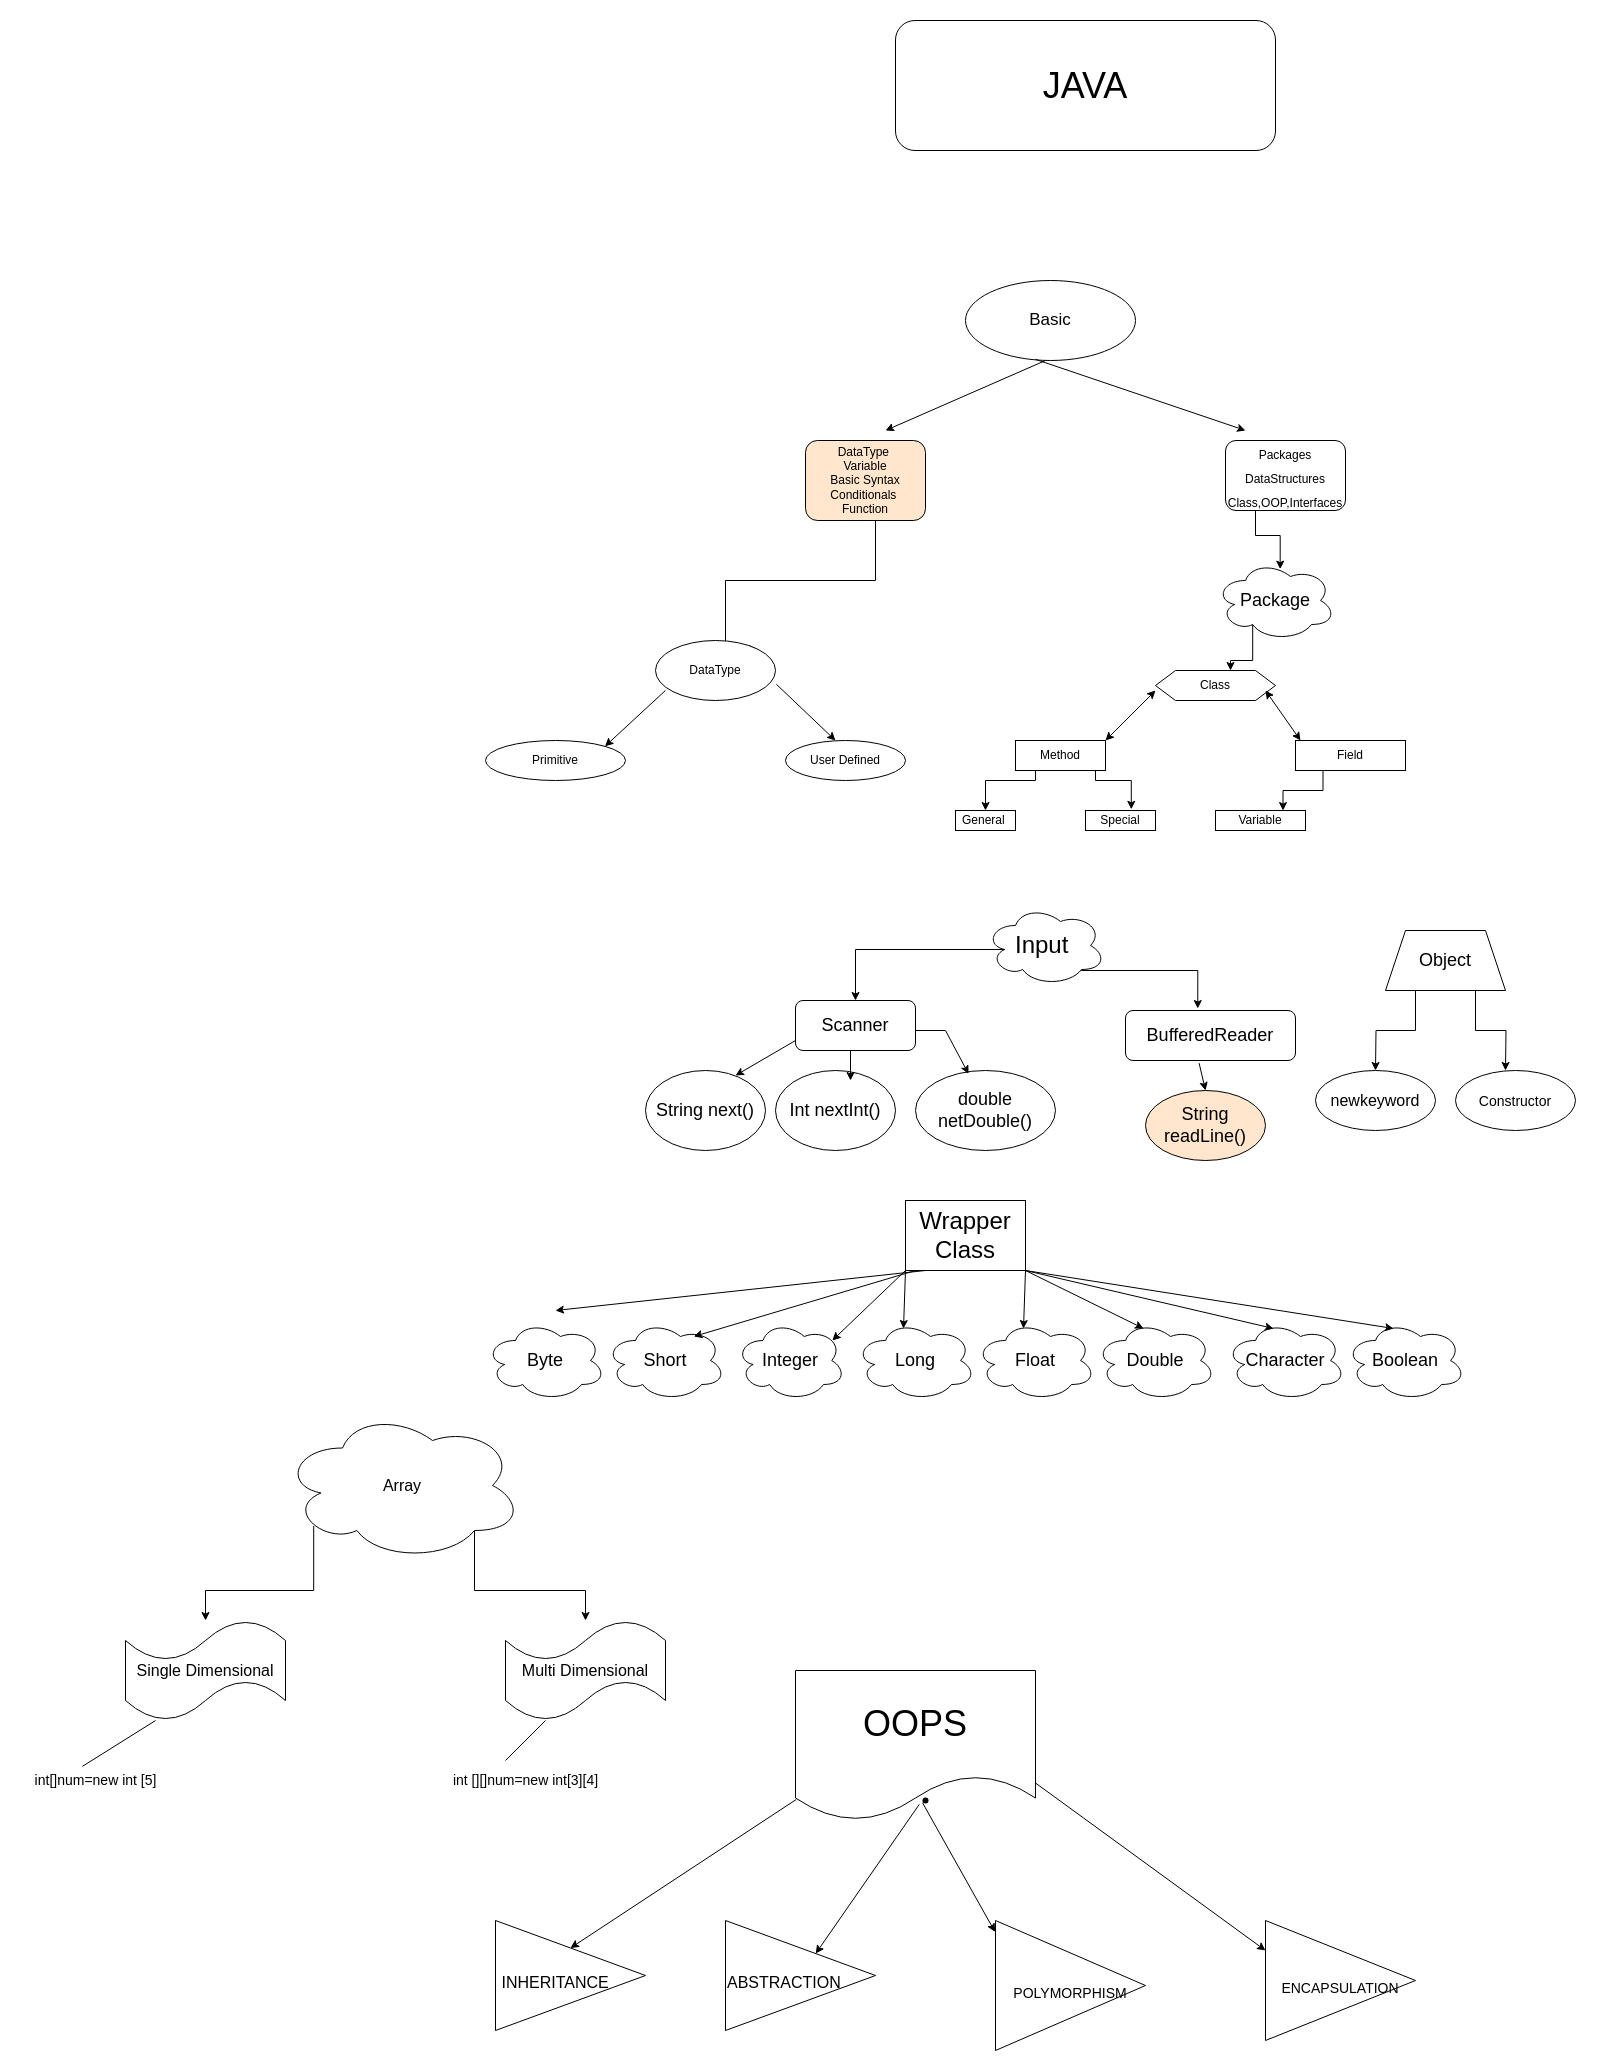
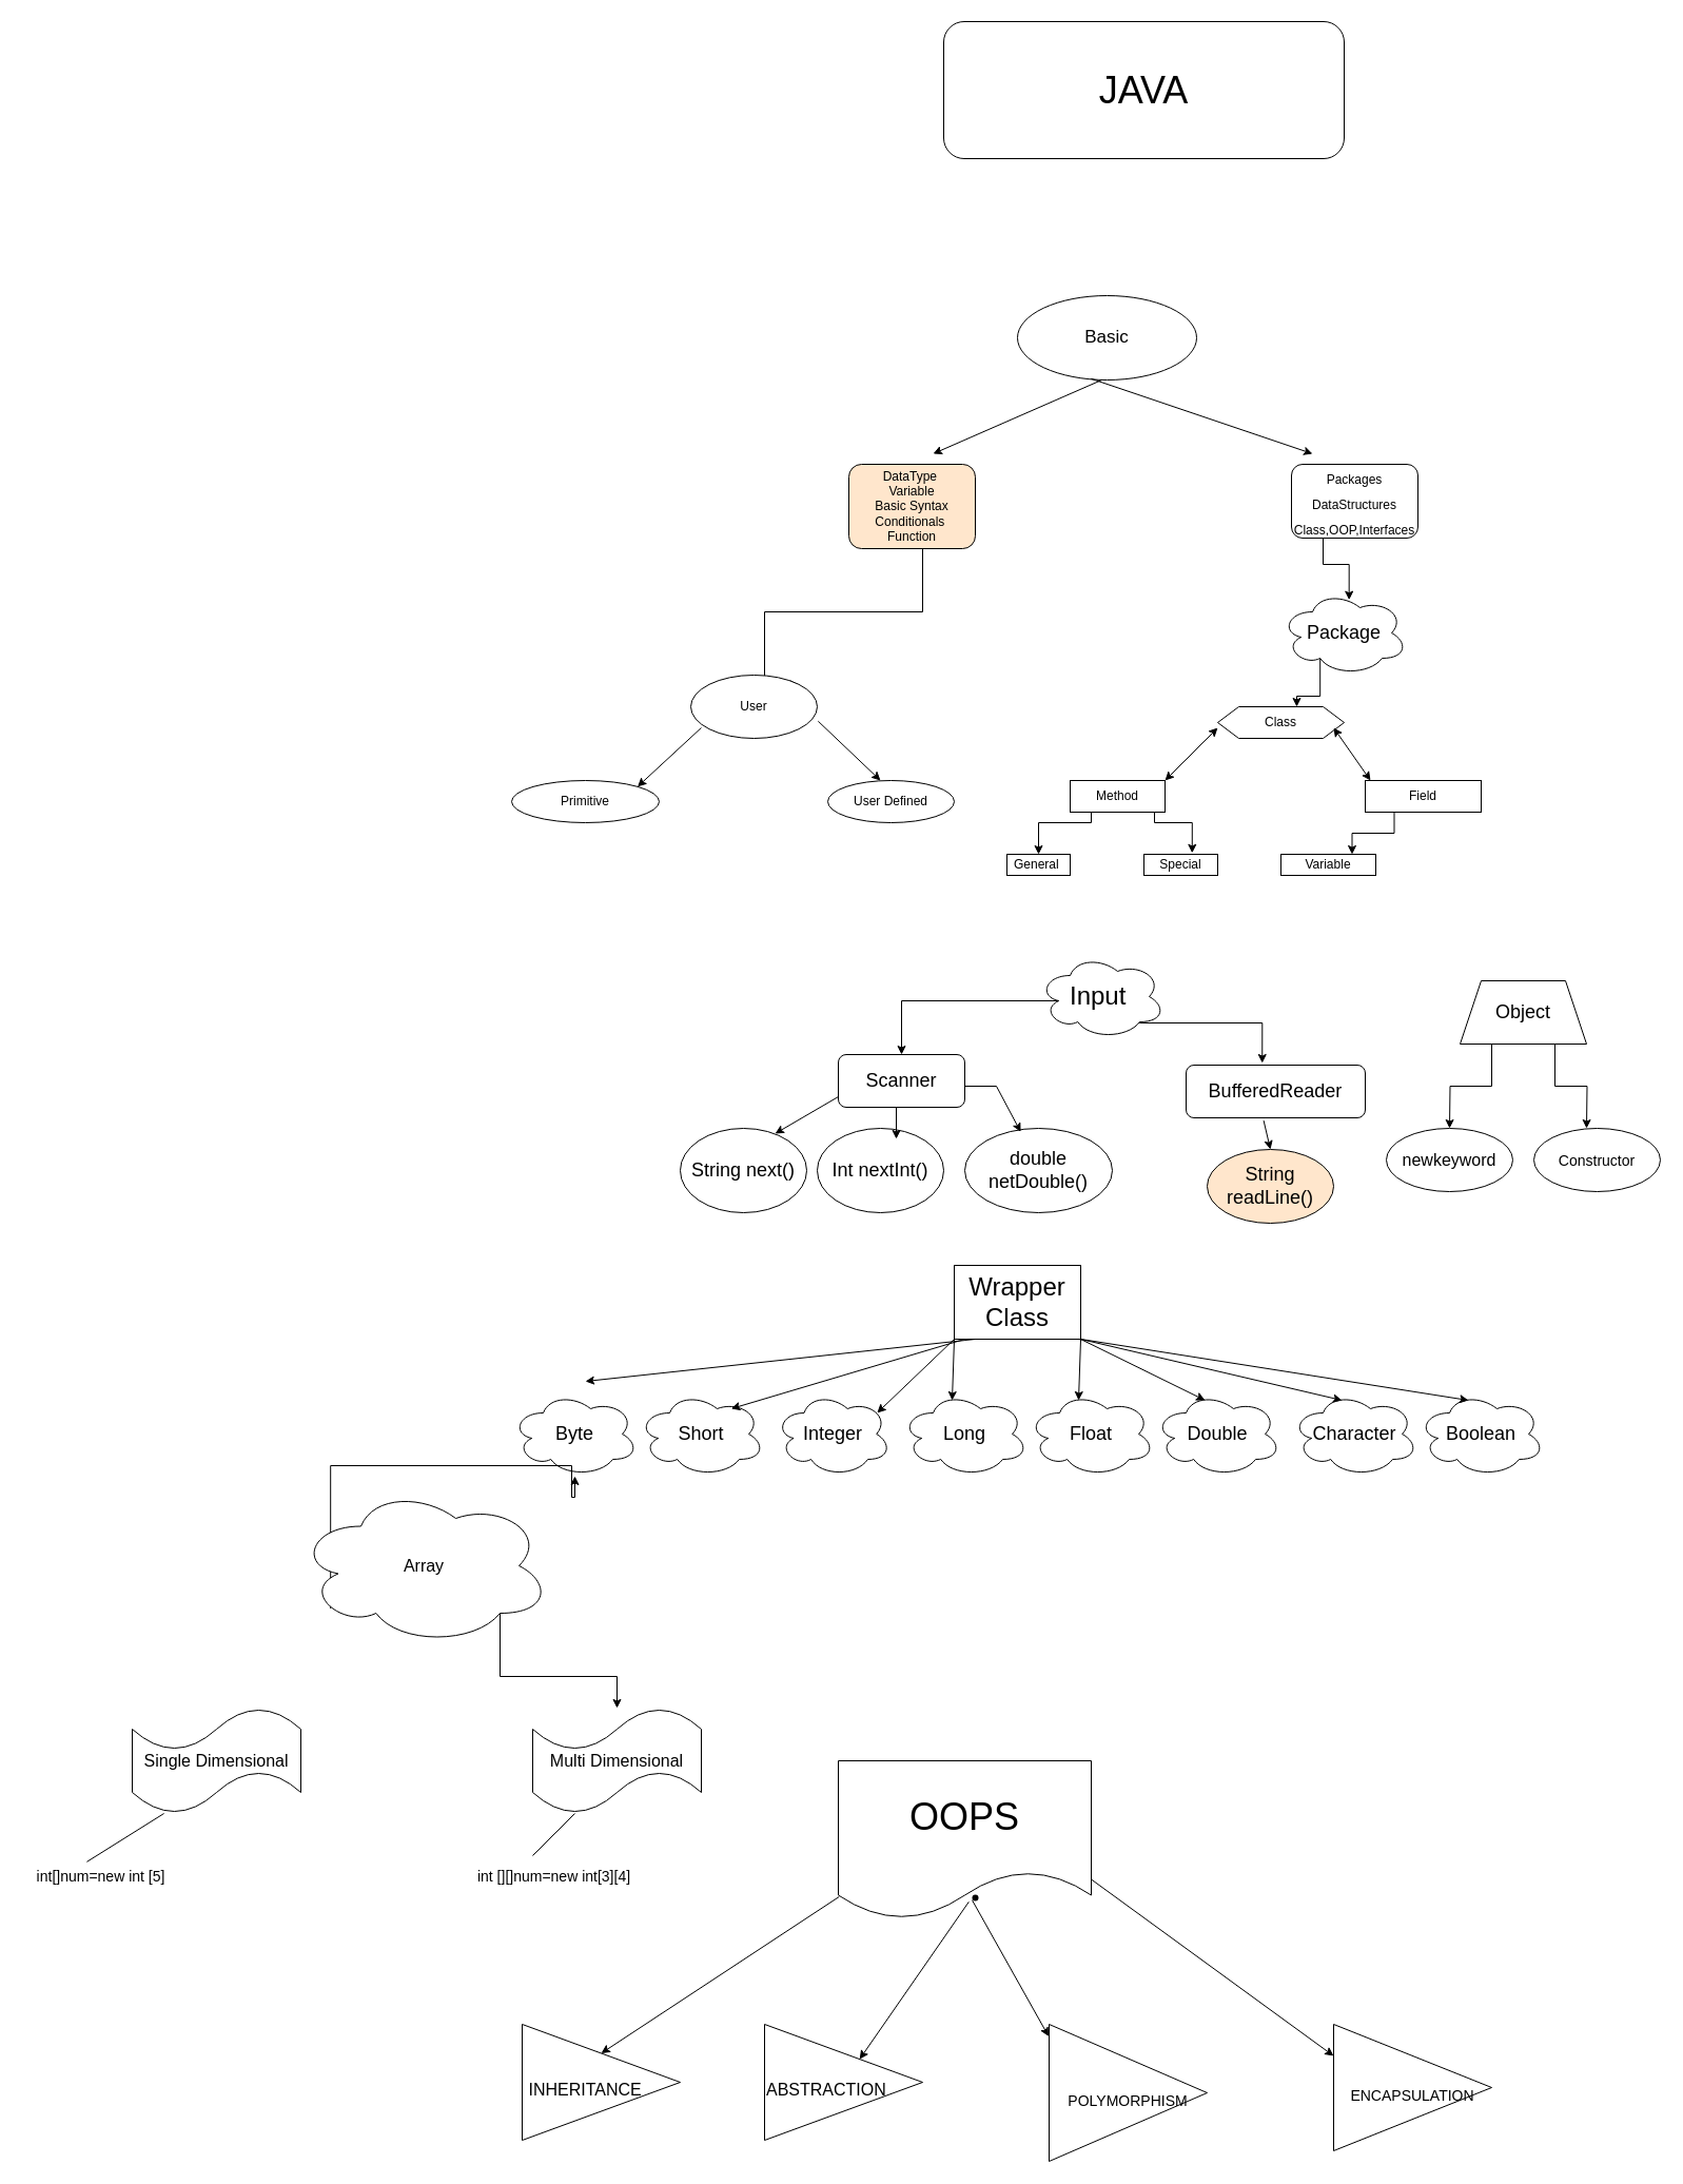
- <mxCell id="19" value="DataType" style="ellipse;whiteSpace=wrap;html=1;fontSize=12;" parent="1" vertex="1"><mxGeometry x="655" y="640" width="120" height="60" as="geometry" /></mxCell>
+ <mxCell id="19" value="User" style="ellipse;whiteSpace=wrap;html=1;fontSize=12;" parent="1" vertex="1"><mxGeometry x="655" y="640" width="120" height="60" as="geometry" /></mxCell>
- <mxCell id="63" style="edgeStyle=orthogonalEdgeStyle;rounded=0;orthogonalLoop=1;jettySize=auto;html=1;exitX=0.13;exitY=0.77;exitDx=0;exitDy=0;exitPerimeter=0;fontSize=14;" edge="1" parent="1" source="65" target="66"><mxGeometry relative="1" as="geometry" /></mxCell>
+ <mxCell id="63" style="edgeStyle=orthogonalEdgeStyle;rounded=0;orthogonalLoop=1;jettySize=auto;html=1;exitX=0.13;exitY=0.77;exitDx=0;exitDy=0;exitPerimeter=0;fontSize=14;" edge="1" parent="1" source="65" target="43"><mxGeometry relative="1" as="geometry" /></mxCell>
